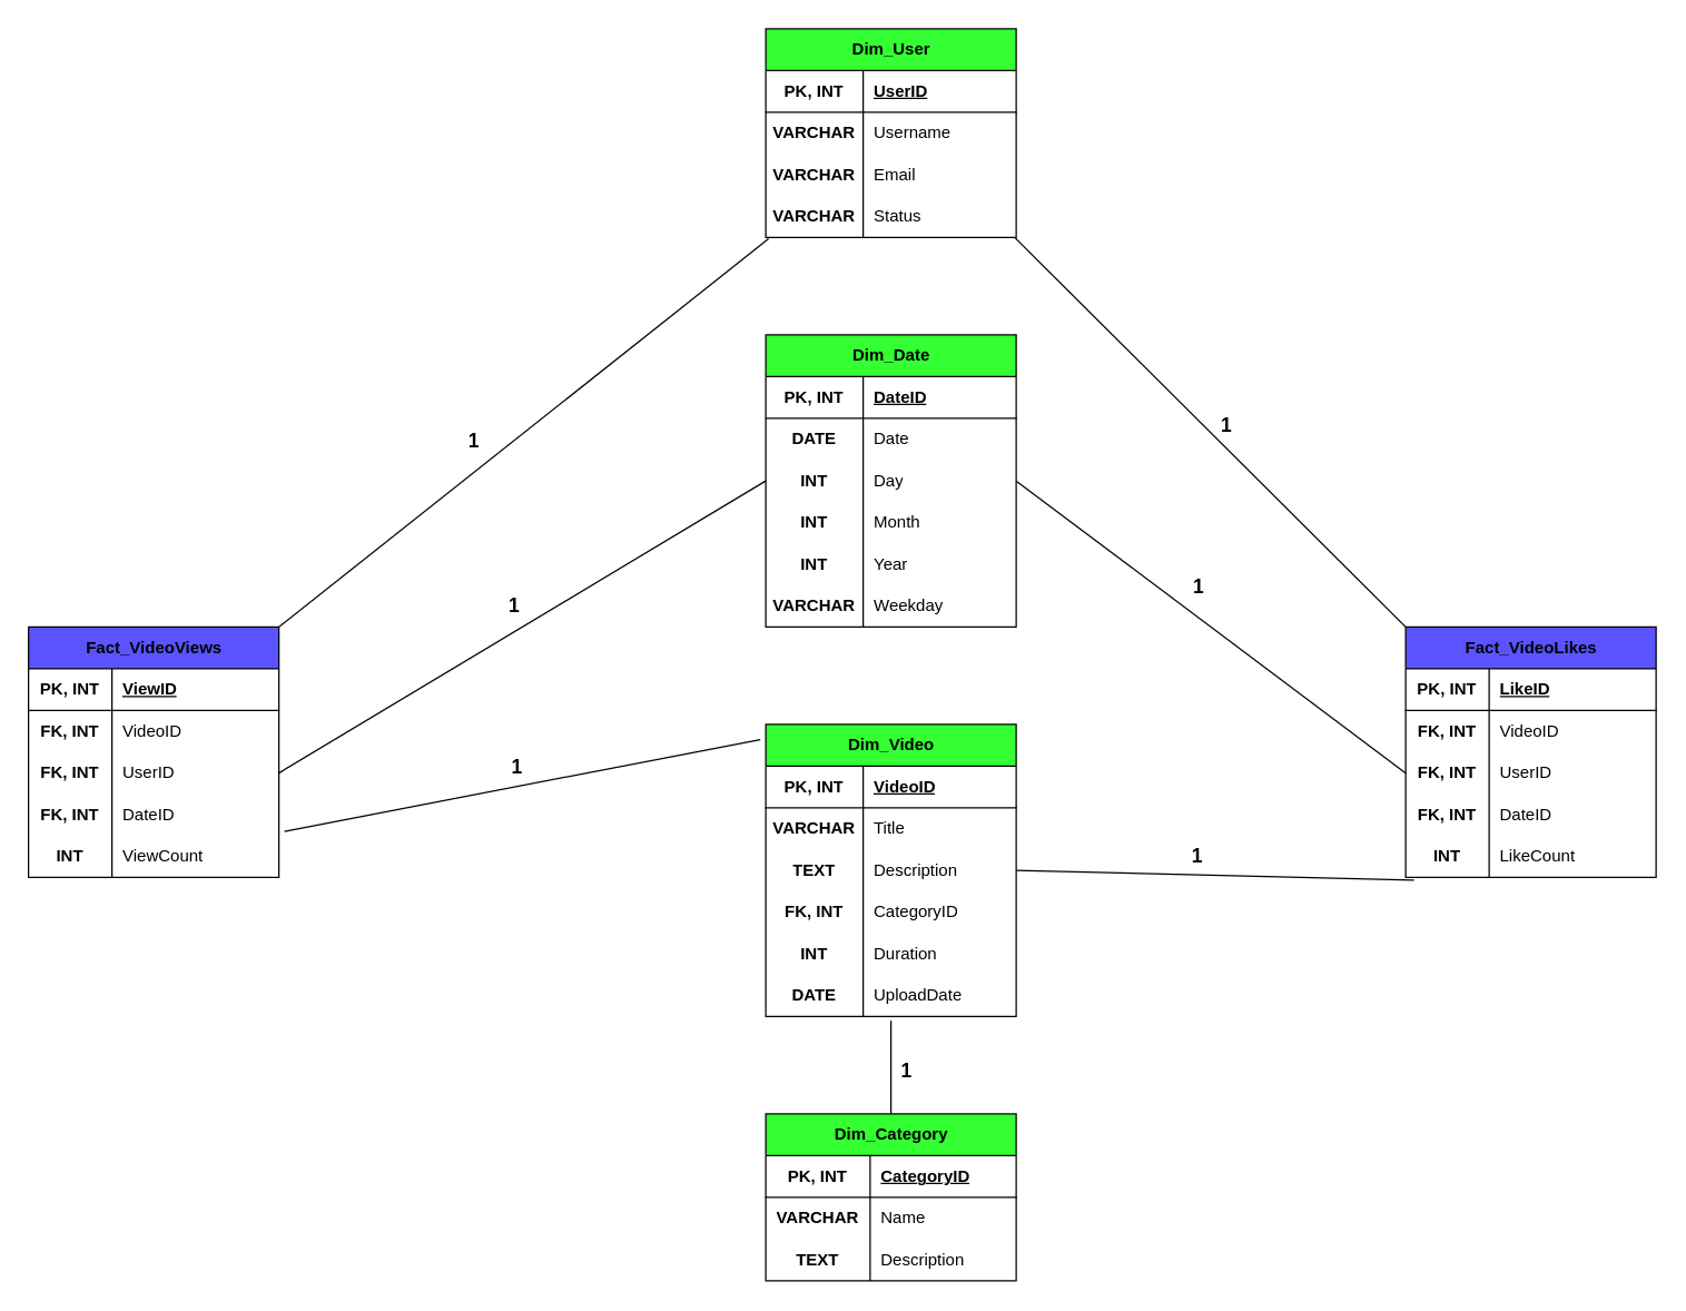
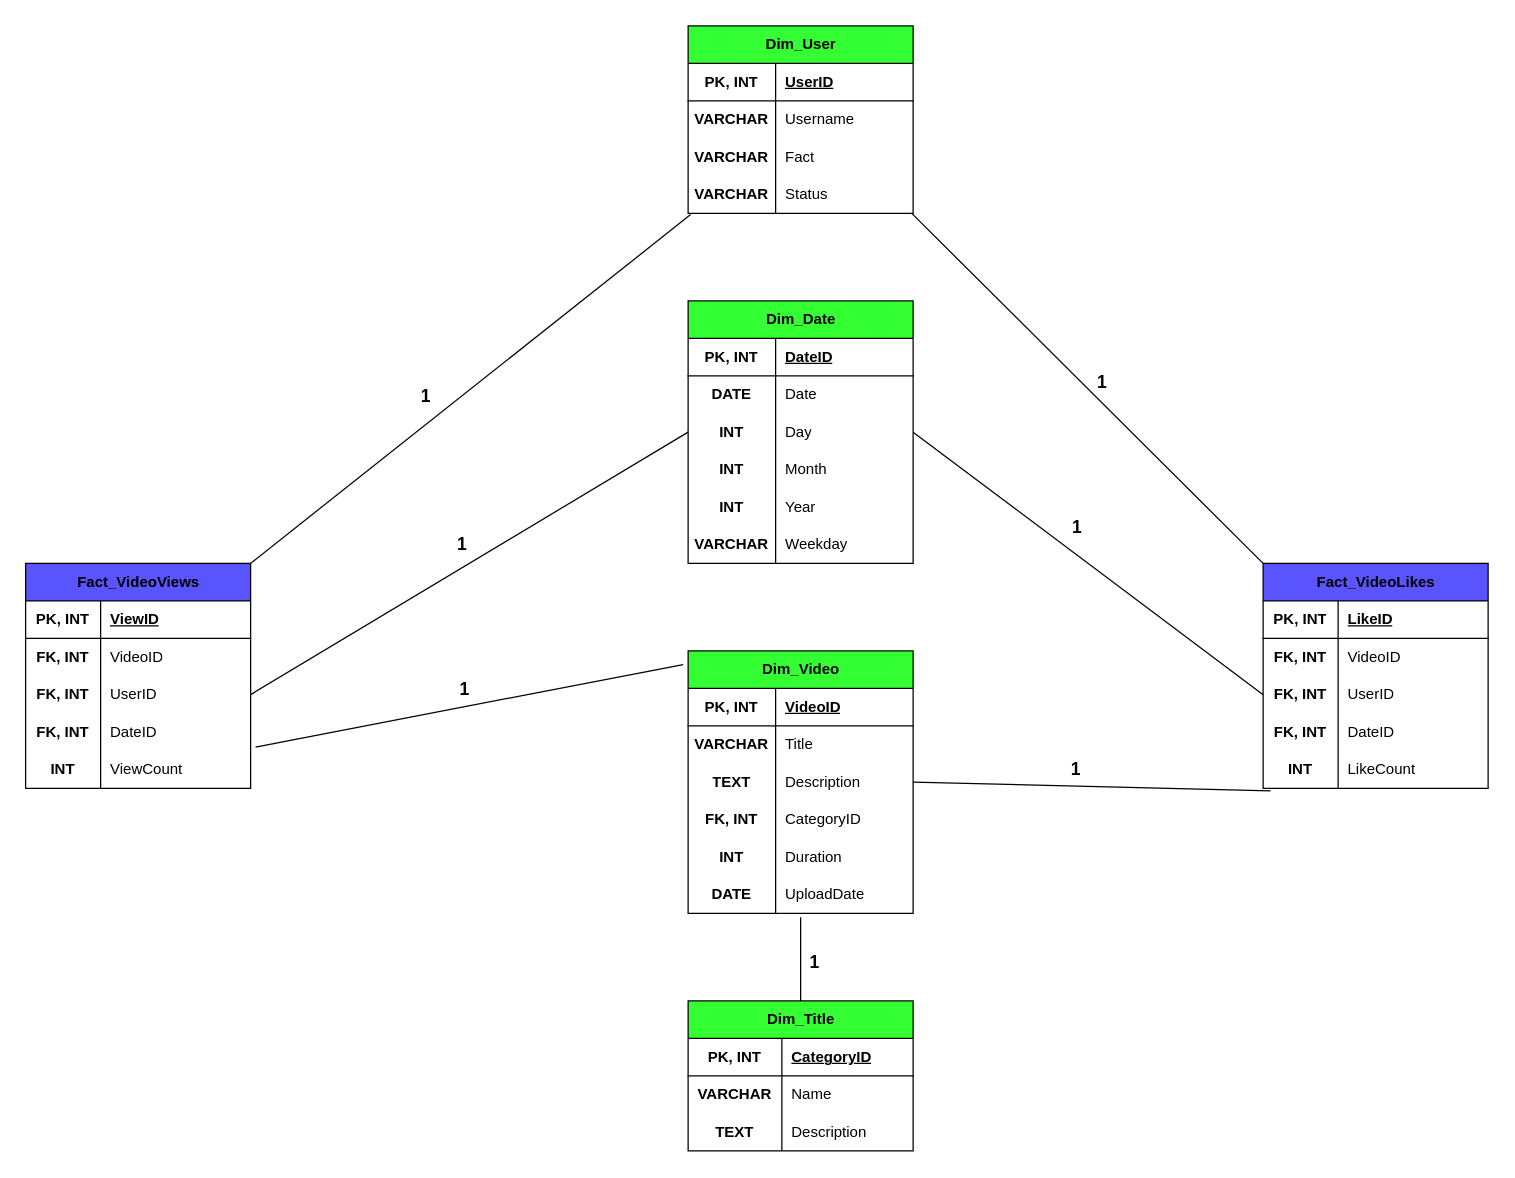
- <mxCell id="43" value="Email" style="shape=partialRectangle;connectable=0;fillColor=none;top=0;left=0;bottom=0;right=0;align=left;spacingLeft=6;overflow=hidden;whiteSpace=wrap;html=1;" vertex="1" parent="41"><mxGeometry x="70" width="110" height="30" as="geometry"><mxRectangle width="110" height="30" as="alternateBounds" /></mxGeometry></mxCell>
+ <mxCell id="43" value="Fact" style="shape=partialRectangle;connectable=0;fillColor=none;top=0;left=0;bottom=0;right=0;align=left;spacingLeft=6;overflow=hidden;whiteSpace=wrap;html=1;" vertex="1" parent="41"><mxGeometry x="70" width="110" height="30" as="geometry"><mxRectangle width="110" height="30" as="alternateBounds" /></mxGeometry></mxCell>
- <mxCell id="85" value="Dim_Category" style="shape=table;startSize=30;container=1;collapsible=1;childLayout=tableLayout;fixedRows=1;rowLines=0;fontStyle=1;align=center;resizeLast=1;html=1;fillColor=#33FF33;" vertex="1" parent="1"><mxGeometry x="550" y="800" width="180" height="120" as="geometry"><mxRectangle x="85" y="650" width="120" height="30" as="alternateBounds" /></mxGeometry></mxCell>
+ <mxCell id="85" value="Dim_Title" style="shape=table;startSize=30;container=1;collapsible=1;childLayout=tableLayout;fixedRows=1;rowLines=0;fontStyle=1;align=center;resizeLast=1;html=1;fillColor=#33FF33;" vertex="1" parent="1"><mxGeometry x="550" y="800" width="180" height="120" as="geometry"><mxRectangle x="85" y="650" width="120" height="30" as="alternateBounds" /></mxGeometry></mxCell>
